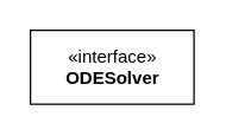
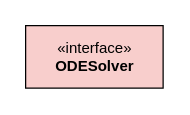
- <mxCell id="2" value="«interface»&lt;br&gt;&lt;b&gt;ODESolver&lt;/b&gt;" style="html=1;" vertex="1" parent="1"><mxGeometry x="20" y="20" width="110" height="50" as="geometry" /></mxCell>
+ <mxCell id="2" value="«interface»&lt;br&gt;&lt;b&gt;ODESolver&lt;/b&gt;" style="html=1;fillColor=#f8cecc;" vertex="1" parent="1"><mxGeometry x="20" y="20" width="110" height="50" as="geometry" /></mxCell>
